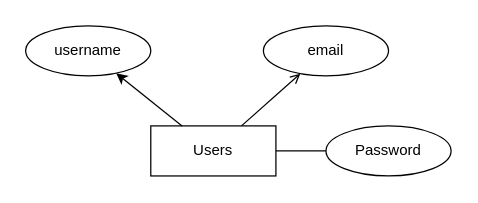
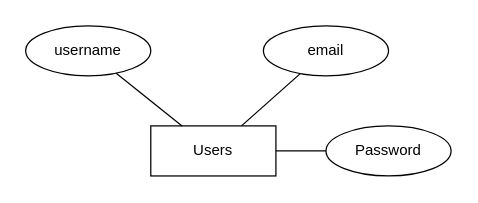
- <mxCell id="7" value="" style="endArrow=open;html=1;rounded=0;" parent="1" source="2" target="4" edge="1"><mxGeometry relative="1" as="geometry"><mxPoint x="390" y="180" as="sourcePoint" /><mxPoint x="550" y="180" as="targetPoint" /></mxGeometry></mxCell>
+ <mxCell id="7" value="" style="endArrow=none;html=1;rounded=0;" parent="1" source="2" target="4" edge="1"><mxGeometry relative="1" as="geometry"><mxPoint x="390" y="180" as="sourcePoint" /><mxPoint x="550" y="180" as="targetPoint" /></mxGeometry></mxCell>
- <mxCell id="6" value="" style="endArrow=classic;html=1;rounded=0;" parent="1" source="2" target="3" edge="1"><mxGeometry relative="1" as="geometry"><mxPoint x="390" y="180" as="sourcePoint" /><mxPoint x="550" y="180" as="targetPoint" /></mxGeometry></mxCell>
+ <mxCell id="6" value="" style="endArrow=none;html=1;rounded=0;" parent="1" source="2" target="3" edge="1"><mxGeometry relative="1" as="geometry"><mxPoint x="390" y="180" as="sourcePoint" /><mxPoint x="550" y="180" as="targetPoint" /></mxGeometry></mxCell>
